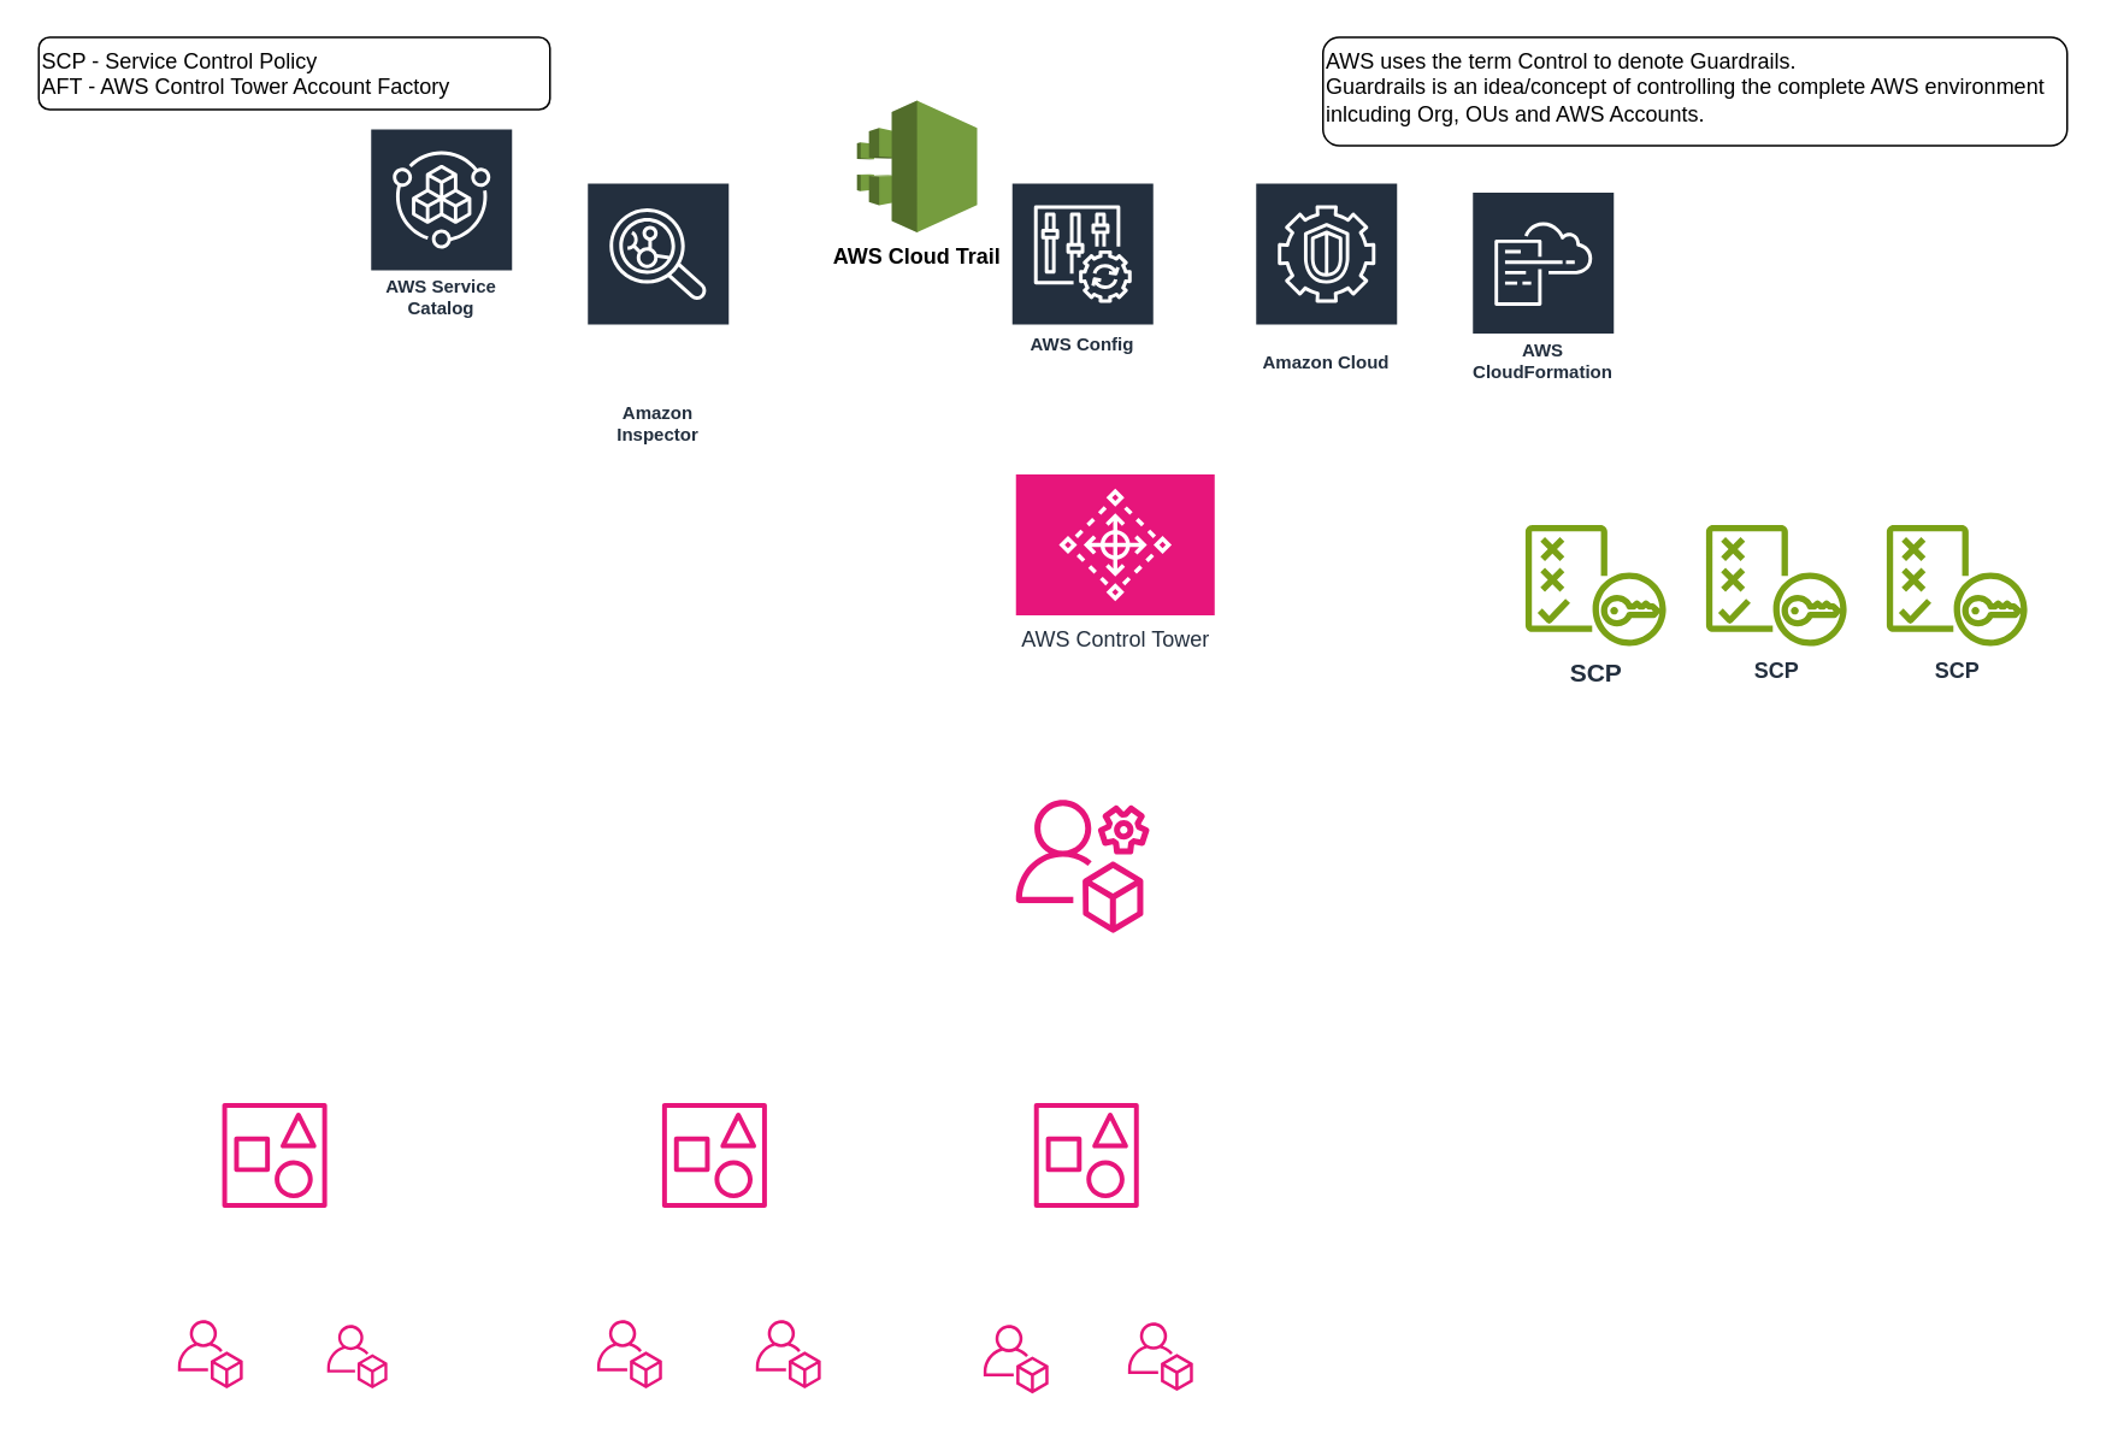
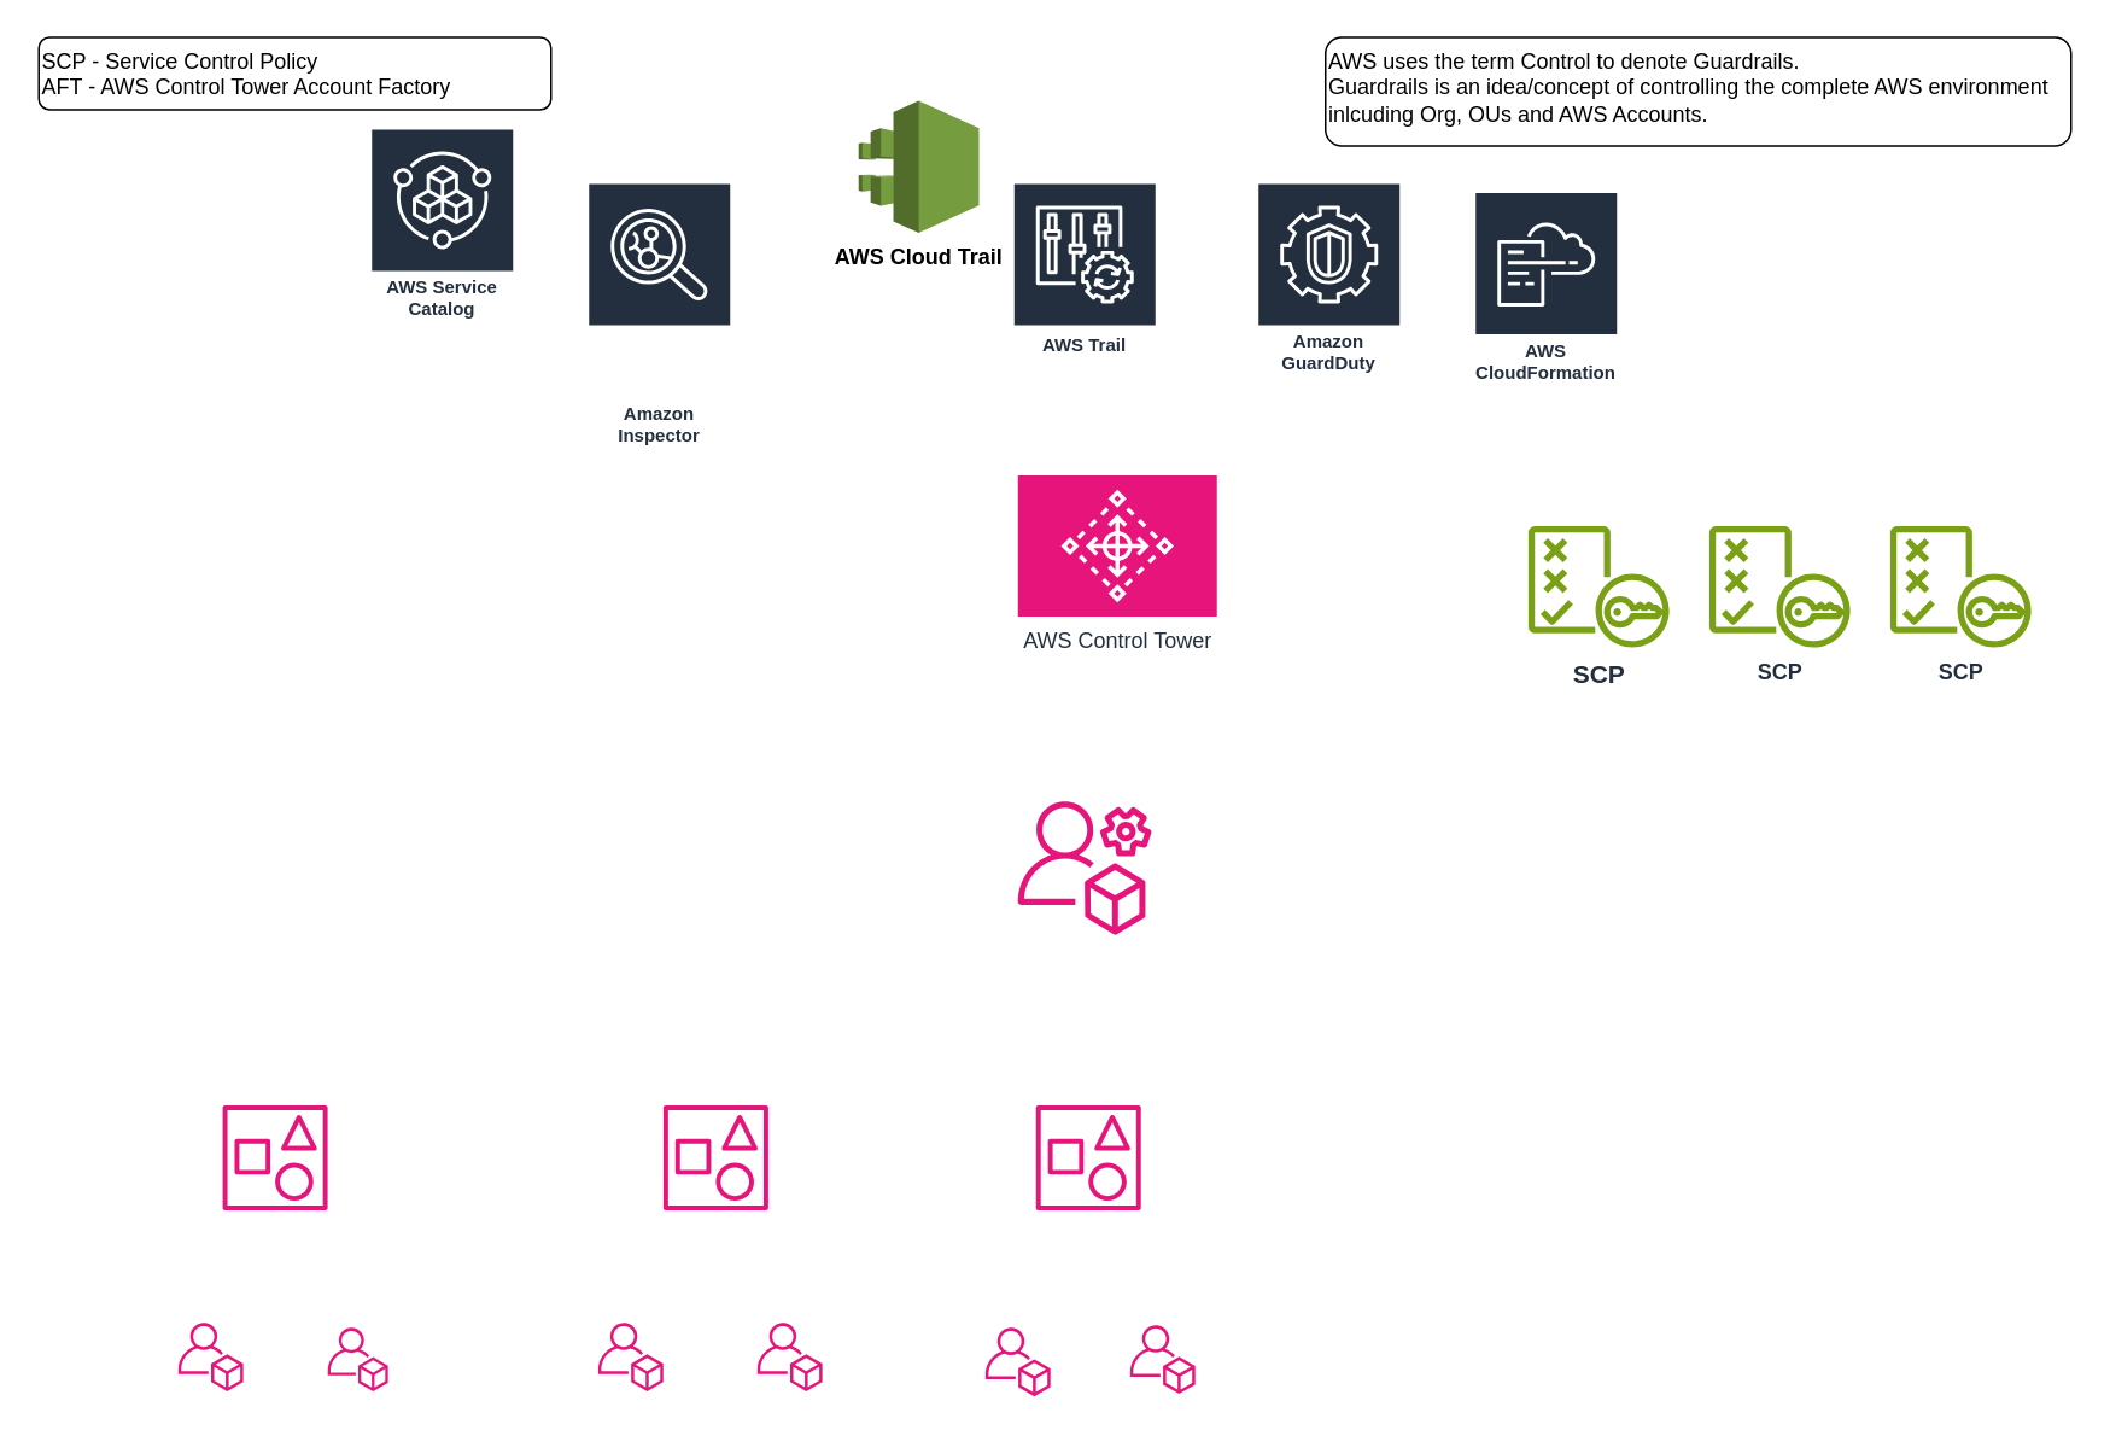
- <mxCell id="21" value="AWS Config" style="sketch=0;outlineConnect=0;fontColor=#232F3E;gradientColor=none;strokeColor=#ffffff;fillColor=#232F3E;dashed=0;verticalLabelPosition=middle;verticalAlign=bottom;align=center;html=1;whiteSpace=wrap;fontSize=10;fontStyle=1;spacing=3;shape=mxgraph.aws4.productIcon;prIcon=mxgraph.aws4.config;" vertex="1" parent="1"><mxGeometry x="559" y="100" width="80" height="100" as="geometry" /></mxCell>
+ <mxCell id="21" value="AWS Trail" style="sketch=0;outlineConnect=0;fontColor=#232F3E;gradientColor=none;strokeColor=#ffffff;fillColor=#232F3E;dashed=0;verticalLabelPosition=middle;verticalAlign=bottom;align=center;html=1;whiteSpace=wrap;fontSize=10;fontStyle=1;spacing=3;shape=mxgraph.aws4.productIcon;prIcon=mxgraph.aws4.config;" vertex="1" parent="1"><mxGeometry x="559" y="100" width="80" height="100" as="geometry" /></mxCell>
- <mxCell id="20" value="Amazon Cloud" style="sketch=0;outlineConnect=0;fontColor=#232F3E;gradientColor=none;strokeColor=#ffffff;fillColor=#232F3E;dashed=0;verticalLabelPosition=middle;verticalAlign=bottom;align=center;html=1;whiteSpace=wrap;fontSize=10;fontStyle=1;spacing=3;shape=mxgraph.aws4.productIcon;prIcon=mxgraph.aws4.guardduty;" vertex="1" parent="1"><mxGeometry x="694" y="100" width="80" height="110" as="geometry" /></mxCell>
+ <mxCell id="20" value="Amazon GuardDuty" style="sketch=0;outlineConnect=0;fontColor=#232F3E;gradientColor=none;strokeColor=#ffffff;fillColor=#232F3E;dashed=0;verticalLabelPosition=middle;verticalAlign=bottom;align=center;html=1;whiteSpace=wrap;fontSize=10;fontStyle=1;spacing=3;shape=mxgraph.aws4.productIcon;prIcon=mxgraph.aws4.guardduty;" vertex="1" parent="1"><mxGeometry x="694" y="100" width="80" height="110" as="geometry" /></mxCell>
